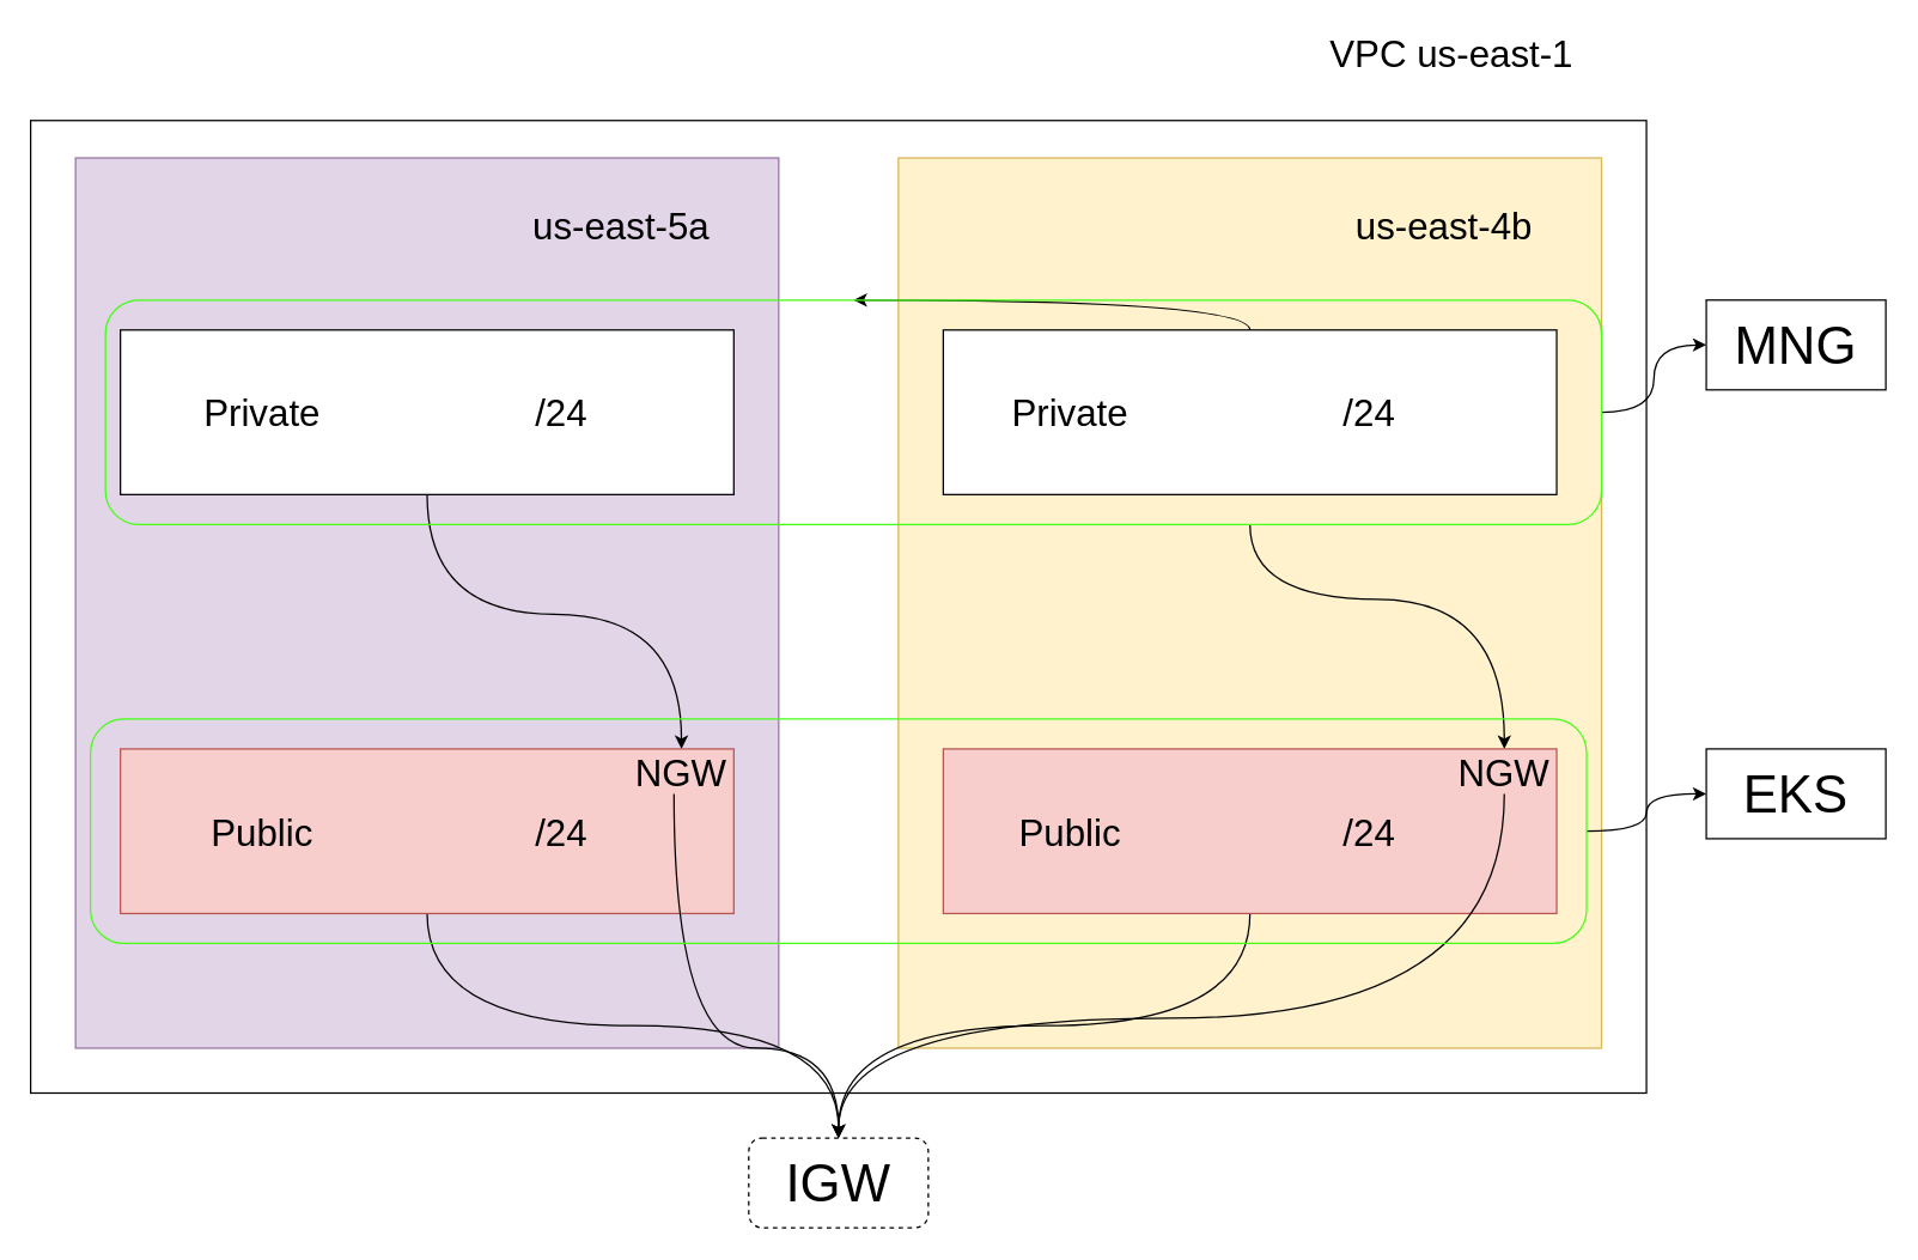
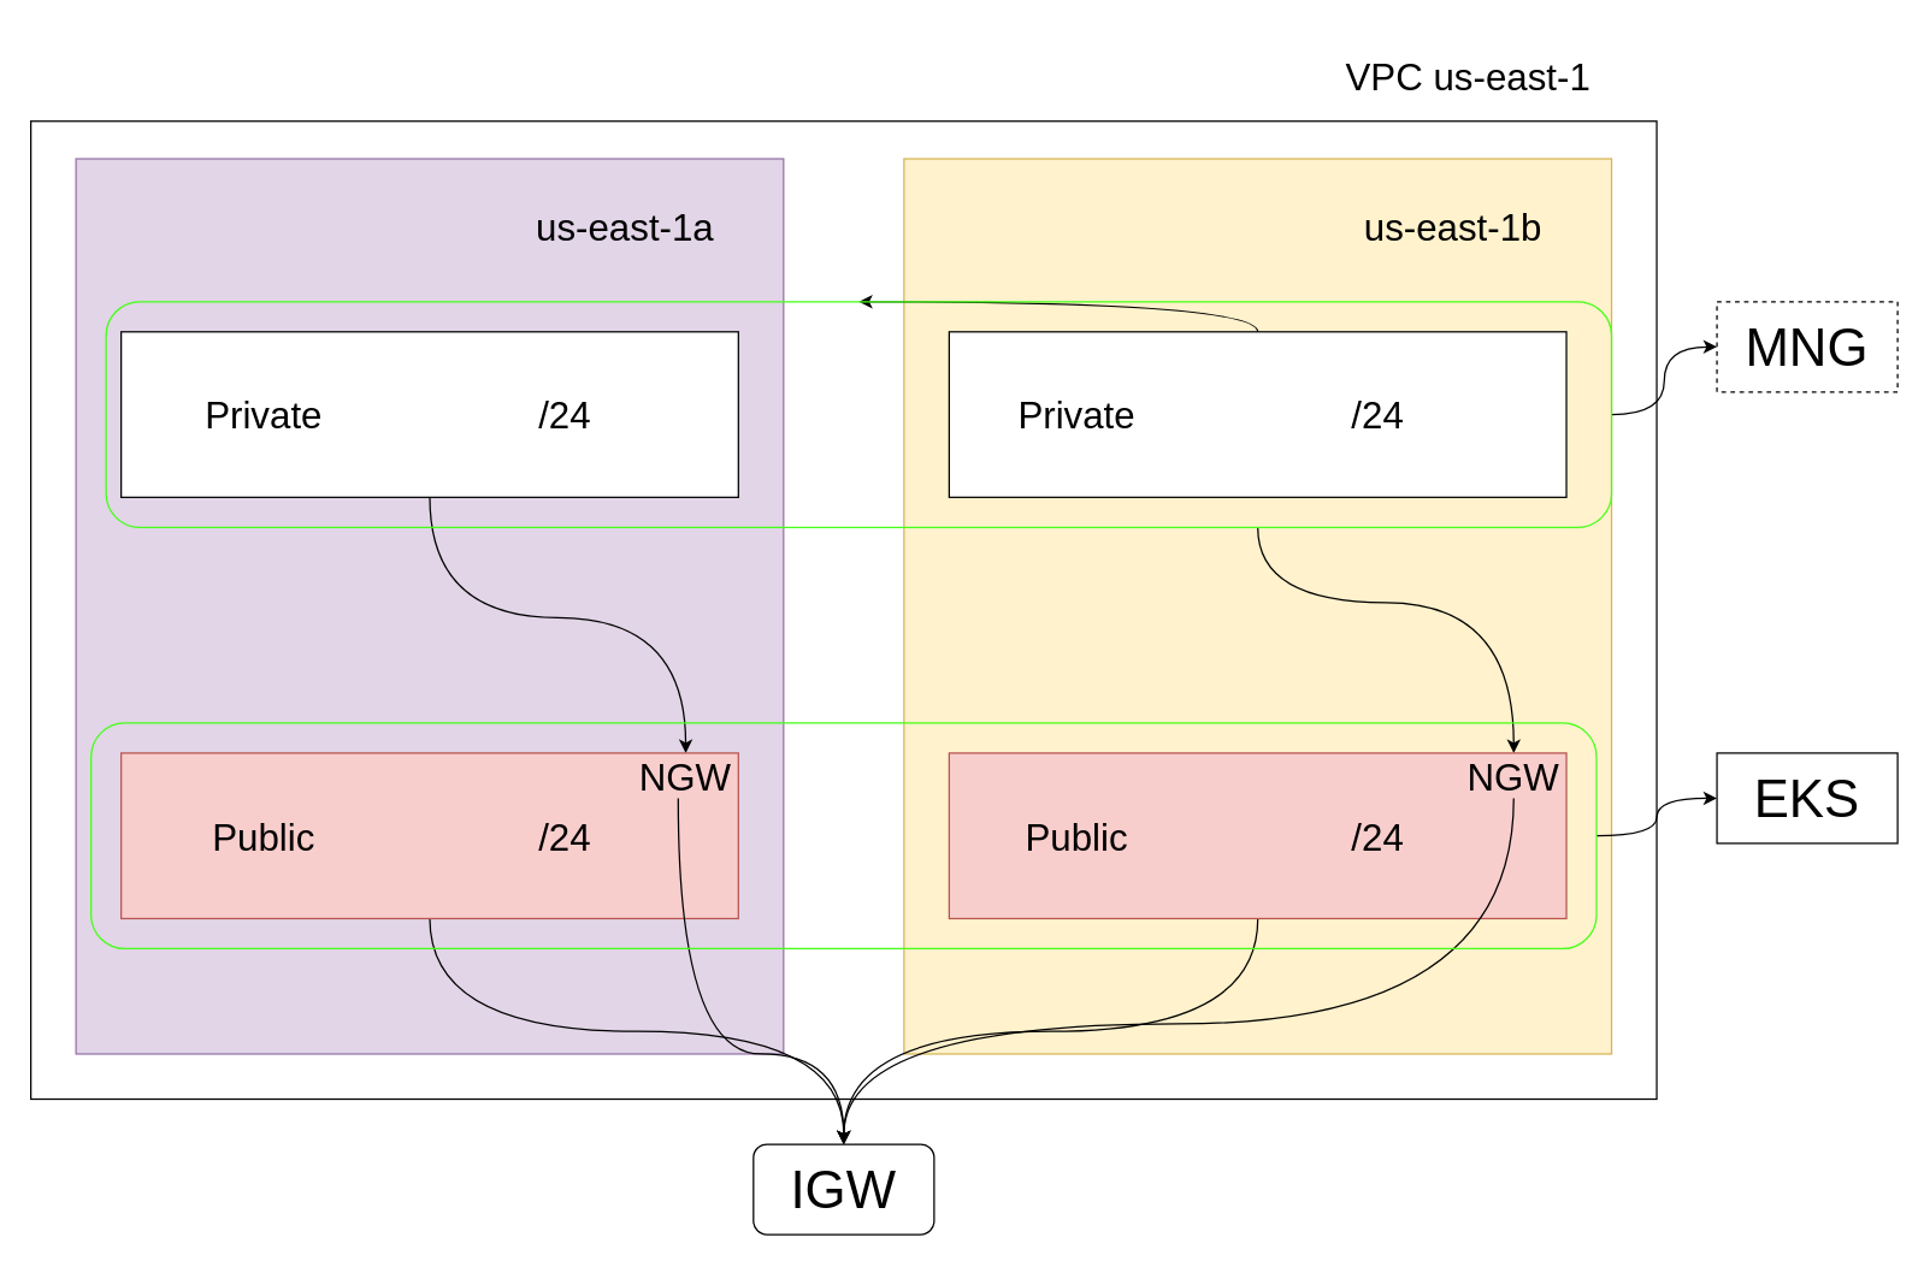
- <mxCell id="32" value="&lt;font style=&quot;font-size: 25px;&quot;&gt;VPC us-east-1&lt;/font&gt;" style="text;html=1;align=center;verticalAlign=middle;whiteSpace=wrap;rounded=0;" vertex="1" parent="1"><mxGeometry x="875" y="5" width="190" height="60" as="geometry" /></mxCell>
+ <mxCell id="32" value="&lt;font style=&quot;font-size: 25px;&quot;&gt;VPC us-east-1&lt;/font&gt;" style="text;html=1;align=center;verticalAlign=middle;whiteSpace=wrap;rounded=0;" vertex="1" parent="1"><mxGeometry x="880" y="20" width="190" height="60" as="geometry" /></mxCell>
- <mxCell id="5" value="&lt;font style=&quot;font-size: 25px;&quot;&gt;us-east-5a&lt;/font&gt;" style="text;html=1;align=center;verticalAlign=middle;whiteSpace=wrap;rounded=0;" vertex="1" parent="1"><mxGeometry x="340" y="120" width="150" height="60" as="geometry" /></mxCell>
+ <mxCell id="5" value="&lt;font style=&quot;font-size: 25px;&quot;&gt;us-east-1a&lt;/font&gt;" style="text;html=1;align=center;verticalAlign=middle;whiteSpace=wrap;rounded=0;" vertex="1" parent="1"><mxGeometry x="340" y="120" width="150" height="60" as="geometry" /></mxCell>
- <mxCell id="6" value="&lt;font style=&quot;font-size: 25px;&quot;&gt;us-east-4b&lt;/font&gt;" style="text;html=1;align=center;verticalAlign=middle;whiteSpace=wrap;rounded=0;" vertex="1" parent="1"><mxGeometry x="890" y="120" width="150" height="60" as="geometry" /></mxCell>
+ <mxCell id="6" value="&lt;font style=&quot;font-size: 25px;&quot;&gt;us-east-1b&lt;/font&gt;" style="text;html=1;align=center;verticalAlign=middle;whiteSpace=wrap;rounded=0;" vertex="1" parent="1"><mxGeometry x="890" y="120" width="150" height="60" as="geometry" /></mxCell>
- <mxCell id="27" value="&lt;font style=&quot;font-size: 35px;&quot;&gt;MNG&lt;/font&gt;" style="rounded=0;whiteSpace=wrap;html=1;fontFamily=Helvetica;fontSize=11;fontColor=default;labelBackgroundColor=default;" vertex="1" parent="1"><mxGeometry x="1140" y="200" width="120" height="60" as="geometry" /></mxCell>
+ <mxCell id="27" value="&lt;font style=&quot;font-size: 35px;&quot;&gt;MNG&lt;/font&gt;" style="rounded=0;whiteSpace=wrap;html=1;fontFamily=Helvetica;fontSize=11;fontColor=default;labelBackgroundColor=default;dashed=1;" vertex="1" parent="1"><mxGeometry x="1140" y="200" width="120" height="60" as="geometry" /></mxCell>
- <mxCell id="33" value="&lt;font style=&quot;font-size: 35px;&quot;&gt;IGW&lt;/font&gt;" style="rounded=1;whiteSpace=wrap;html=1;fontFamily=Helvetica;fontSize=11;fontColor=default;labelBackgroundColor=default;glass=0;shadow=0;dashed=1;" vertex="1" parent="1"><mxGeometry x="500" y="760" width="120" height="60" as="geometry" /></mxCell>
+ <mxCell id="33" value="&lt;font style=&quot;font-size: 35px;&quot;&gt;IGW&lt;/font&gt;" style="rounded=1;whiteSpace=wrap;html=1;fontFamily=Helvetica;fontSize=11;fontColor=default;labelBackgroundColor=default;glass=0;shadow=0;" vertex="1" parent="1"><mxGeometry x="500" y="760" width="120" height="60" as="geometry" /></mxCell>
